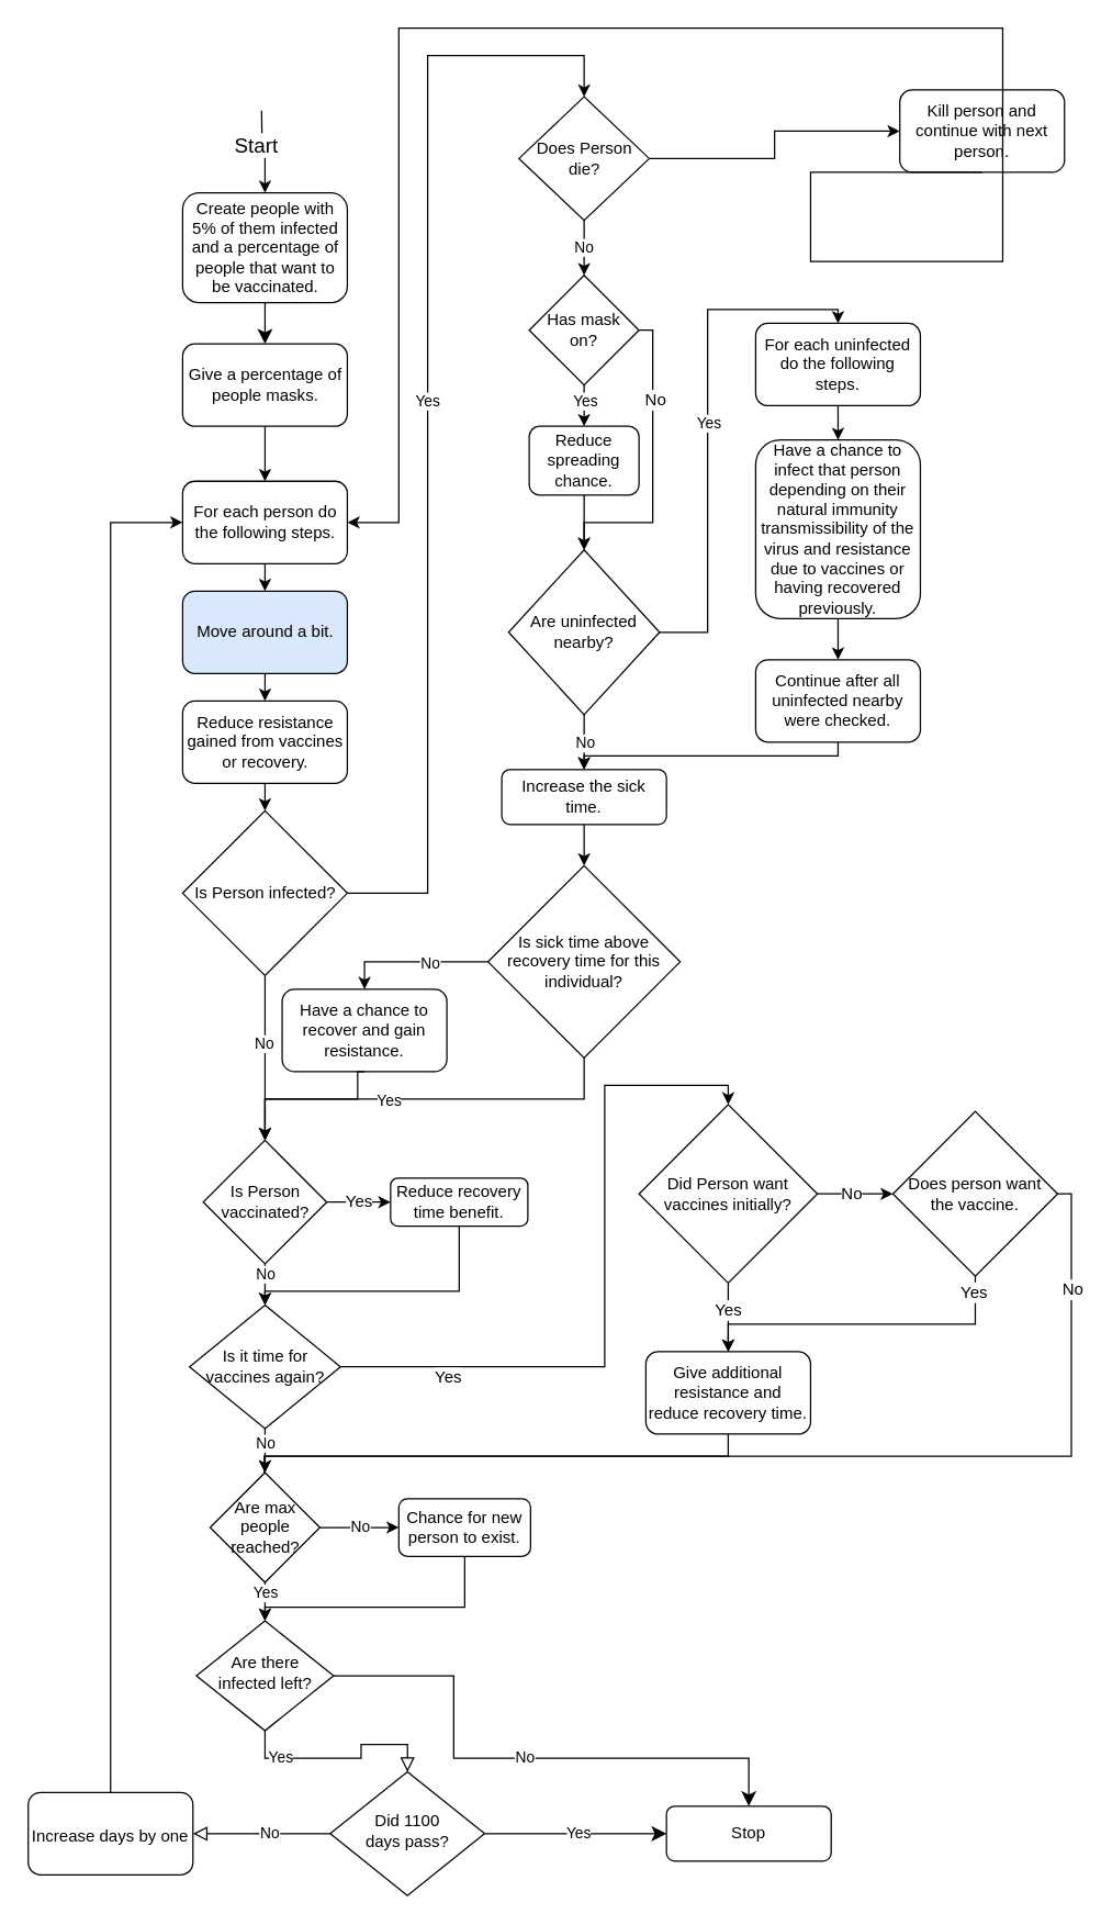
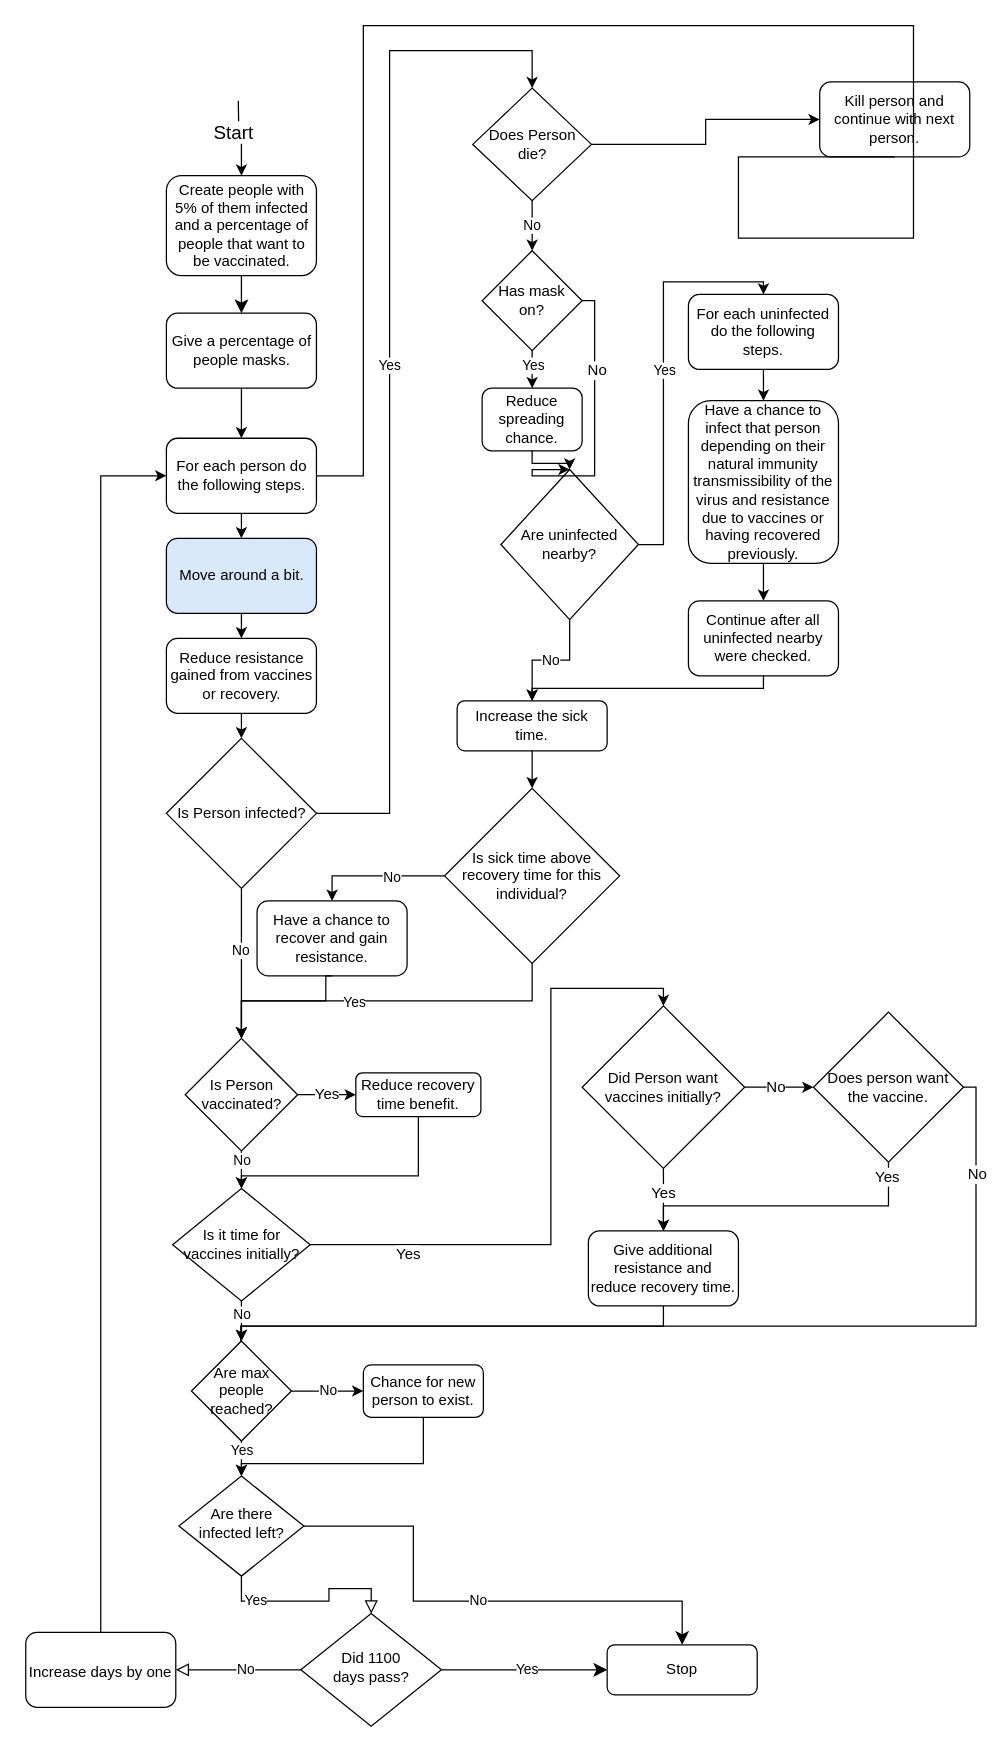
- <mxCell id="80" value="" style="endArrow=classic;html=1;rounded=0;exitX=0.5;exitY=1;exitDx=0;exitDy=0;entryX=1;entryY=0.5;entryDx=0;entryDy=0;edgeStyle=orthogonalEdgeStyle;" edge="1" parent="1" source="79" target="11"><mxGeometry width="50" height="50" relative="1" as="geometry"><mxPoint x="360" y="390" as="sourcePoint" /><mxPoint x="410" y="340" as="targetPoint" /><Array as="points"><mxPoint x="590" y="190" /><mxPoint x="730" y="190" /><mxPoint x="730" y="20" /><mxPoint x="290" y="20" /><mxPoint x="290" y="380" /></Array></mxGeometry></mxCell>
+ <mxCell id="80" value="" style="endArrow=none;html=1;rounded=0;exitX=0.5;exitY=1;exitDx=0;exitDy=0;entryX=1;entryY=0.5;entryDx=0;entryDy=0;edgeStyle=orthogonalEdgeStyle;" edge="1" parent="1" source="79" target="11"><mxGeometry width="50" height="50" relative="1" as="geometry"><mxPoint x="360" y="390" as="sourcePoint" /><mxPoint x="410" y="340" as="targetPoint" /><Array as="points"><mxPoint x="590" y="190" /><mxPoint x="730" y="190" /><mxPoint x="730" y="20" /><mxPoint x="290" y="20" /><mxPoint x="290" y="380" /></Array></mxGeometry></mxCell>
- <mxCell id="25" value="Are uninfected nearby?" style="rhombus;whiteSpace=wrap;html=1;" parent="1" vertex="1"><mxGeometry x="370" y="400" width="110" height="120" as="geometry" /></mxCell>
+ <mxCell id="25" value="Are uninfected nearby?" style="rhombus;whiteSpace=wrap;html=1;" parent="1" vertex="1"><mxGeometry x="400" y="375" width="110" height="120" as="geometry" /></mxCell>
- <mxCell id="56" value="Is it time for &lt;br&gt;vaccines again?" style="rhombus;whiteSpace=wrap;html=1;" parent="1" vertex="1"><mxGeometry x="137.5" y="950" width="110" height="90" as="geometry" /></mxCell>
+ <mxCell id="56" value="Is it time for &lt;br&gt;vaccines initially?" style="rhombus;whiteSpace=wrap;html=1;" parent="1" vertex="1"><mxGeometry x="137.5" y="950" width="110" height="90" as="geometry" /></mxCell>
